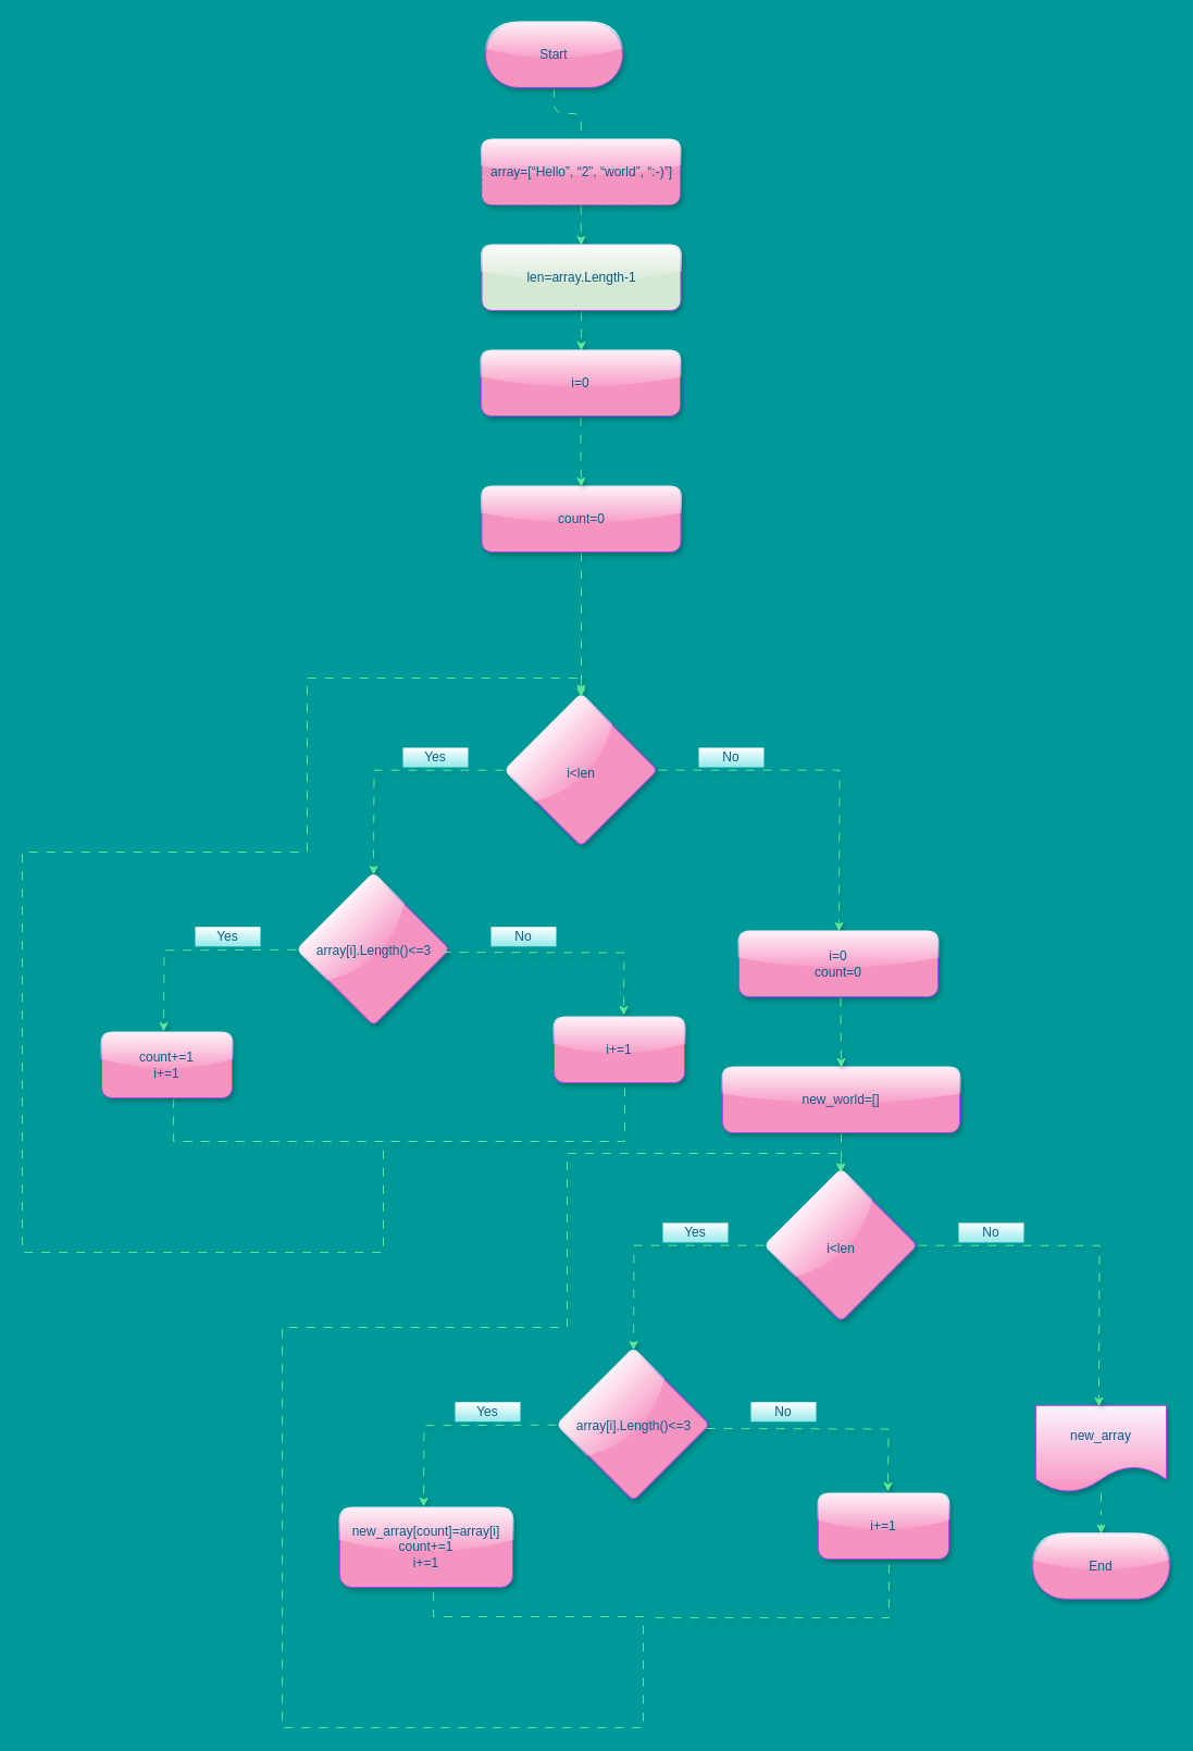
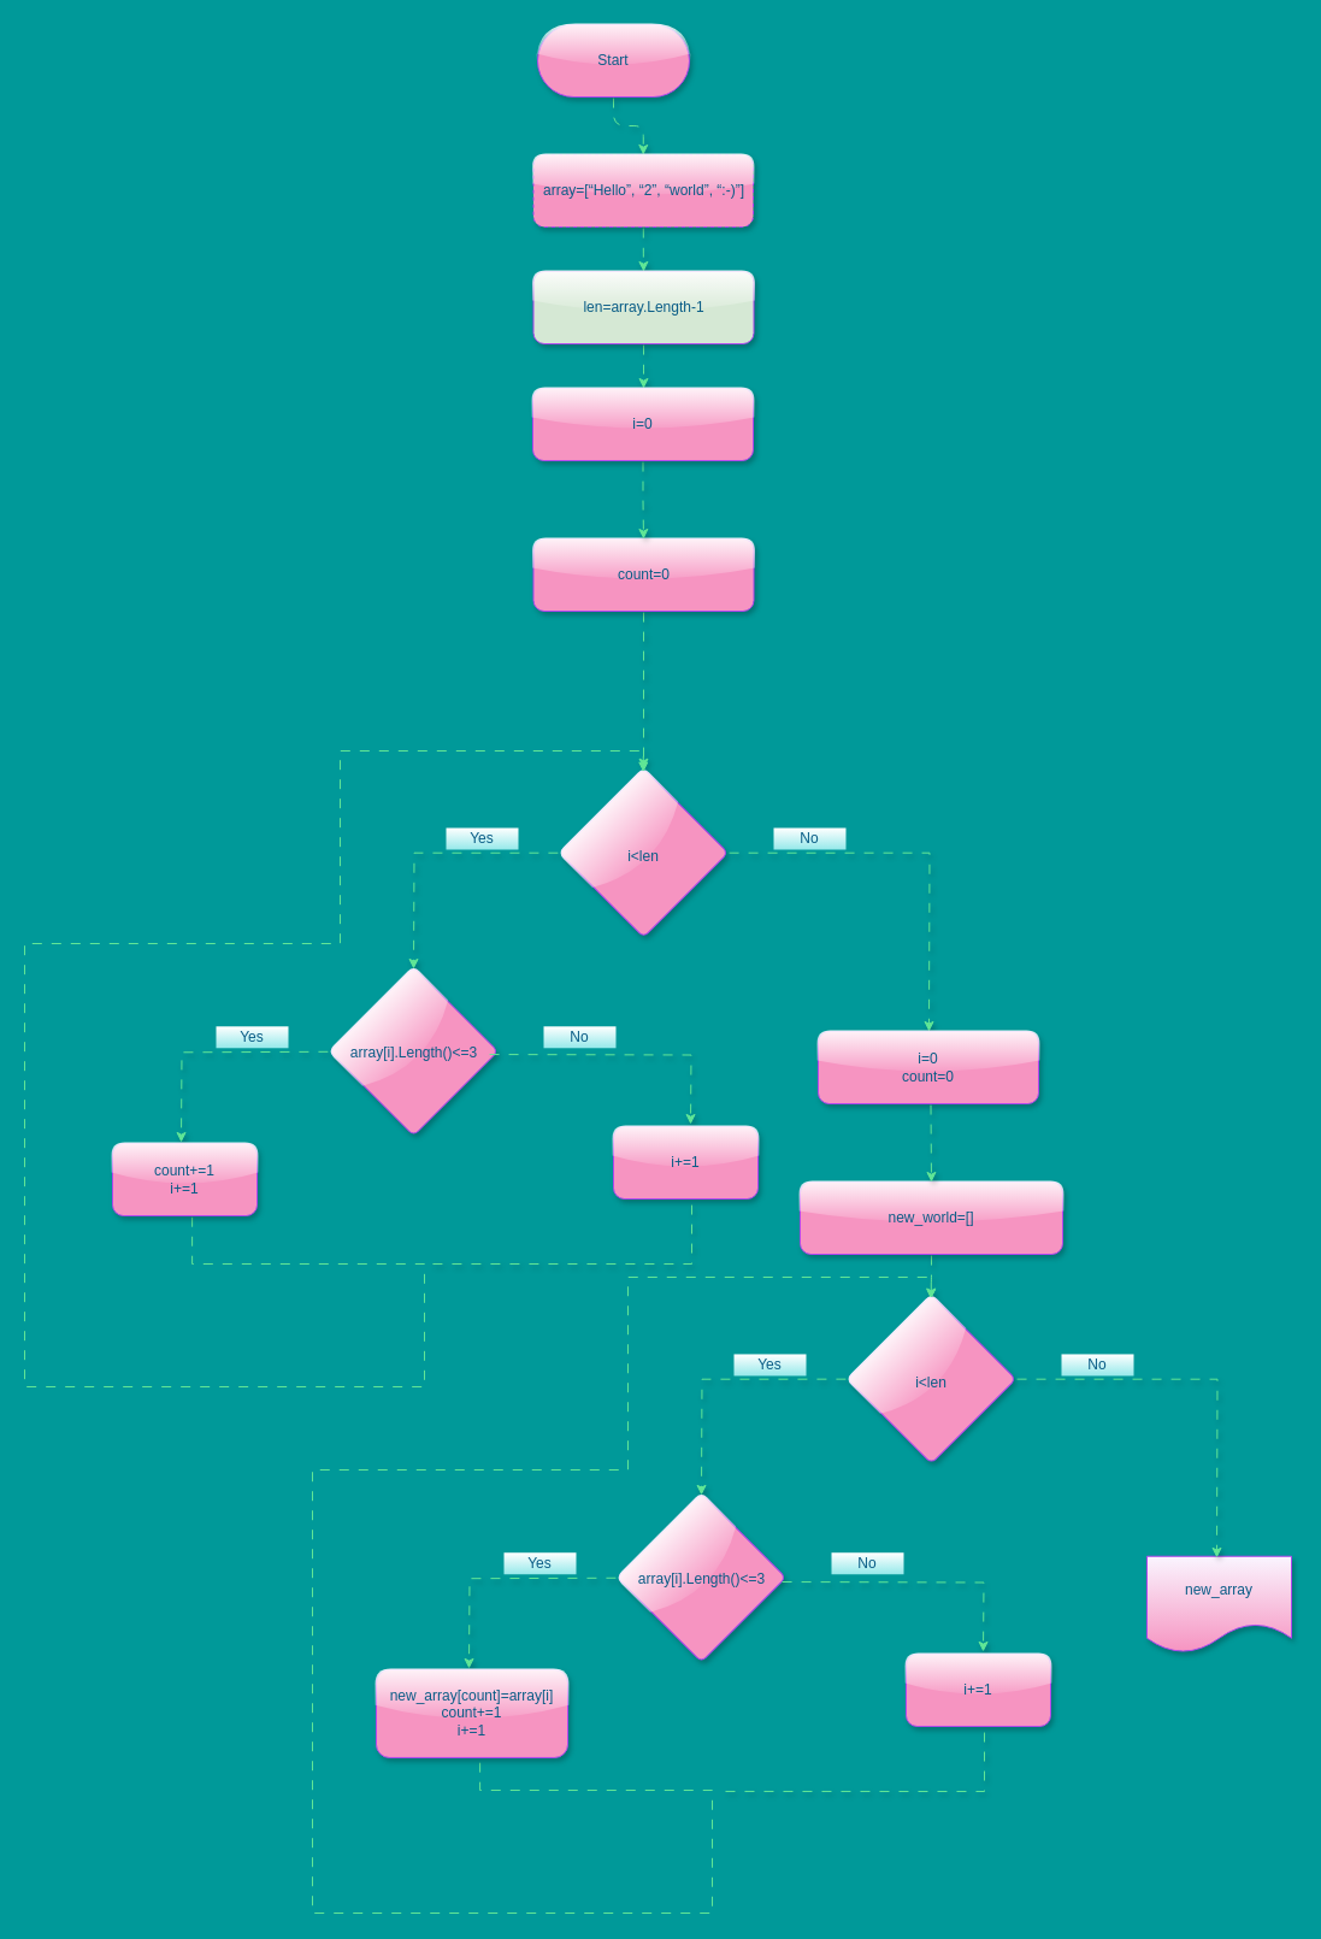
- <mxCell id="2" style="edgeStyle=orthogonalEdgeStyle;rounded=1;orthogonalLoop=1;jettySize=auto;html=1;entryX=0.5;entryY=0;entryDx=0;entryDy=0;strokeColor=#60E696;fontColor=default;fillColor=#F694C1;labelBackgroundColor=none;shadow=1;flowAnimation=1;endArrow=none;" edge="1" parent="1" source="3" target="5"><mxGeometry relative="1" as="geometry" /></mxCell>
+ <mxCell id="2" style="edgeStyle=orthogonalEdgeStyle;rounded=1;orthogonalLoop=1;jettySize=auto;html=1;entryX=0.5;entryY=0;entryDx=0;entryDy=0;strokeColor=#60E696;fontColor=default;fillColor=#F694C1;labelBackgroundColor=none;shadow=1;flowAnimation=1;" edge="1" parent="1" source="3" target="5"><mxGeometry relative="1" as="geometry" /></mxCell>
- <mxCell id="16" style="edgeStyle=orthogonalEdgeStyle;rounded=0;orthogonalLoop=1;jettySize=auto;html=1;entryX=0.5;entryY=0;entryDx=0;entryDy=0;strokeColor=#60E696;fontColor=#095C86;fillColor=#F694C1;flowAnimation=1;shadow=1;" edge="1" parent="1" source="17" target="18"><mxGeometry relative="1" as="geometry" /></mxCell>
- <mxCell id="18" value="End" style="rounded=1;whiteSpace=wrap;html=1;arcSize=50;labelBackgroundColor=none;fillColor=#F694C1;strokeColor=#AF45ED;fontColor=#095C86;glass=1;shadow=1;" vertex="1" parent="1"><mxGeometry x="949" y="1409.74" width="126" height="60" as="geometry" /></mxCell>
